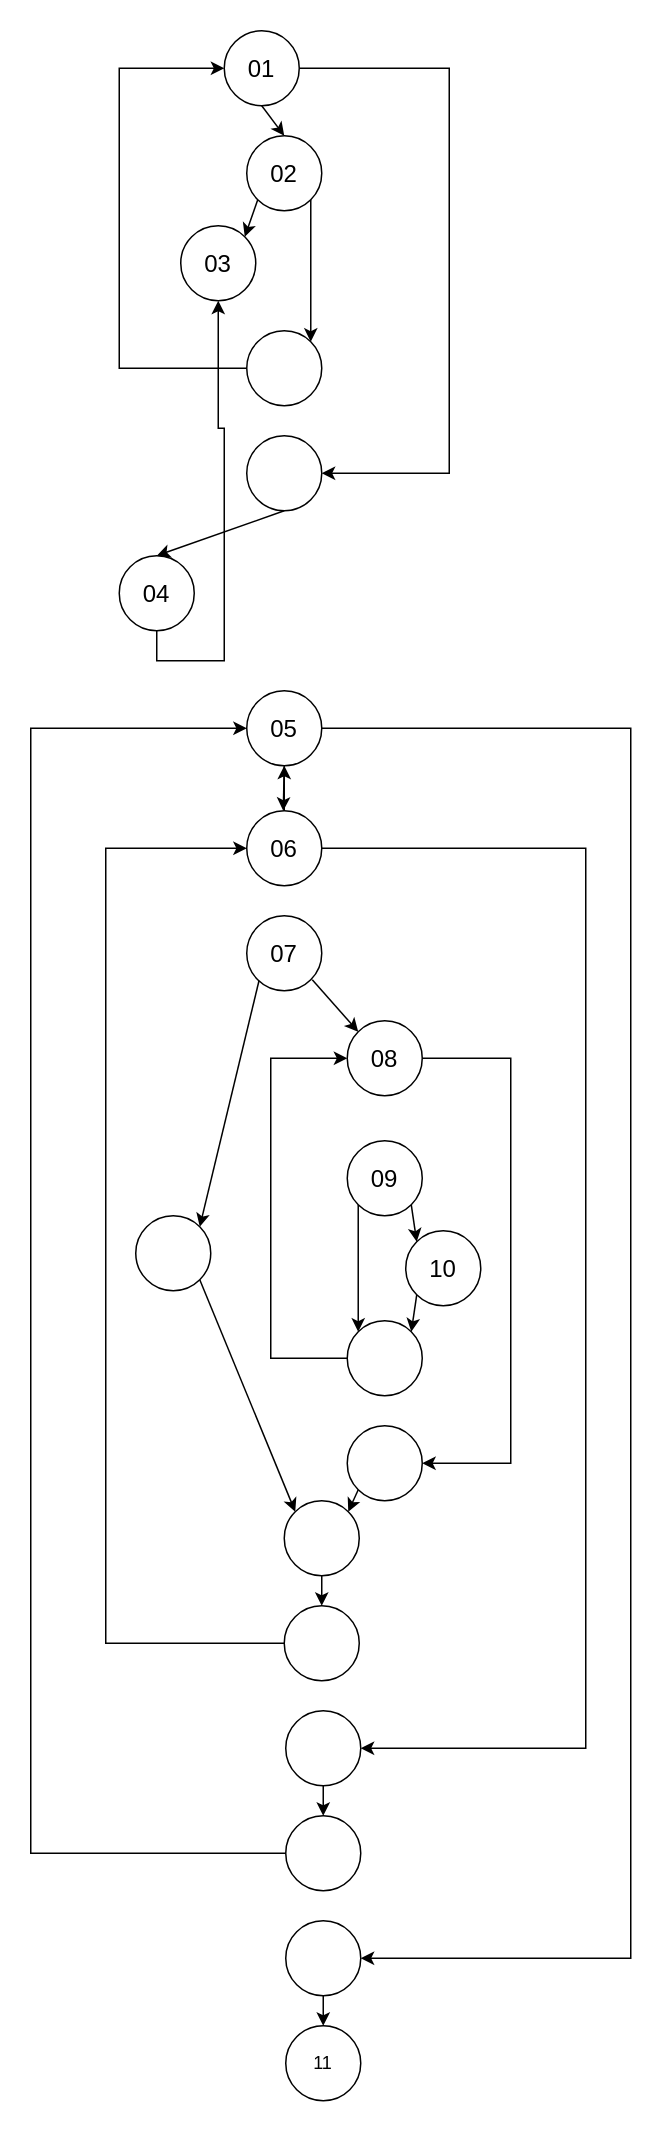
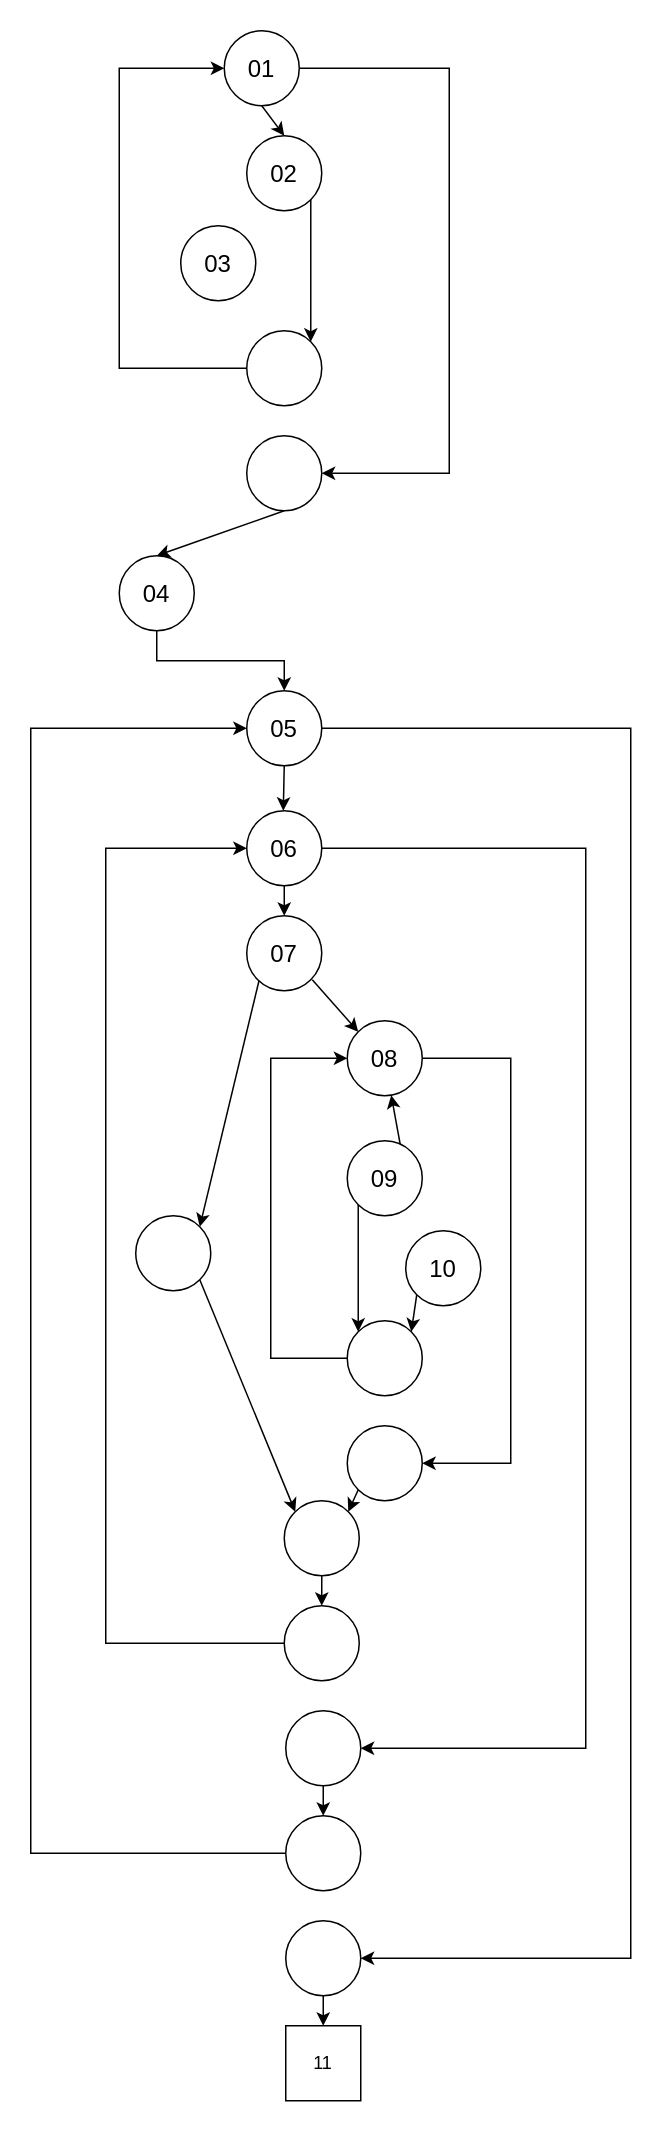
- <mxCell id="6" style="rounded=0;orthogonalLoop=1;jettySize=auto;html=1;exitX=0;exitY=1;exitDx=0;exitDy=0;entryX=1;entryY=0;entryDx=0;entryDy=0;" parent="1" source="8" target="12" edge="1"><mxGeometry relative="1" as="geometry"><mxPoint x="172.322" y="142.678" as="sourcePoint" /><mxPoint x="155.678" y="177.322" as="targetPoint" /></mxGeometry></mxCell>
- <mxCell id="13" style="edgeStyle=orthogonalEdgeStyle;rounded=0;orthogonalLoop=1;jettySize=auto;html=1;exitX=0.5;exitY=1;exitDx=0;exitDy=0;" parent="1" source="14" target="12" edge="1"><mxGeometry relative="1" as="geometry" /></mxCell>
+ <mxCell id="13" style="edgeStyle=orthogonalEdgeStyle;rounded=0;orthogonalLoop=1;jettySize=auto;html=1;exitX=0.5;exitY=1;exitDx=0;exitDy=0;entryX=0.5;entryY=0;entryDx=0;entryDy=0;" parent="1" source="14" target="17" edge="1"><mxGeometry relative="1" as="geometry" /></mxCell>
- <mxCell id="18" style="edgeStyle=none;rounded=0;orthogonalLoop=1;jettySize=auto;html=1;exitX=0.5;exitY=1;exitDx=0;exitDy=0;" parent="1" source="20" target="17" edge="1"><mxGeometry relative="1" as="geometry" /></mxCell>
+ <mxCell id="18" style="edgeStyle=none;rounded=0;orthogonalLoop=1;jettySize=auto;html=1;exitX=0.5;exitY=1;exitDx=0;exitDy=0;entryX=0.5;entryY=0;entryDx=0;entryDy=0;" parent="1" source="20" target="23" edge="1"><mxGeometry relative="1" as="geometry" /></mxCell>
- <mxCell id="28" style="edgeStyle=none;rounded=0;orthogonalLoop=1;jettySize=auto;html=1;exitX=1;exitY=1;exitDx=0;exitDy=0;entryX=0;entryY=0;entryDx=0;entryDy=0;" parent="1" source="30" target="32" edge="1"><mxGeometry relative="1" as="geometry" /></mxCell>
+ <mxCell id="28" style="edgeStyle=none;rounded=0;orthogonalLoop=1;jettySize=auto;html=1;exitX=1;exitY=1;exitDx=0;exitDy=0;" parent="1" source="30" target="25" edge="1"><mxGeometry relative="1" as="geometry" /></mxCell>
- <mxCell id="47" value="11" style="ellipse;whiteSpace=wrap;html=1;aspect=fixed;" parent="1" vertex="1"><mxGeometry x="190" y="1350" width="50" height="50" as="geometry" /></mxCell>
+ <mxCell id="47" value="11" style="whiteSpace=wrap;html=1;aspect=fixed;rounded=0;" parent="1" vertex="1"><mxGeometry x="190" y="1350" width="50" height="50" as="geometry" /></mxCell>
